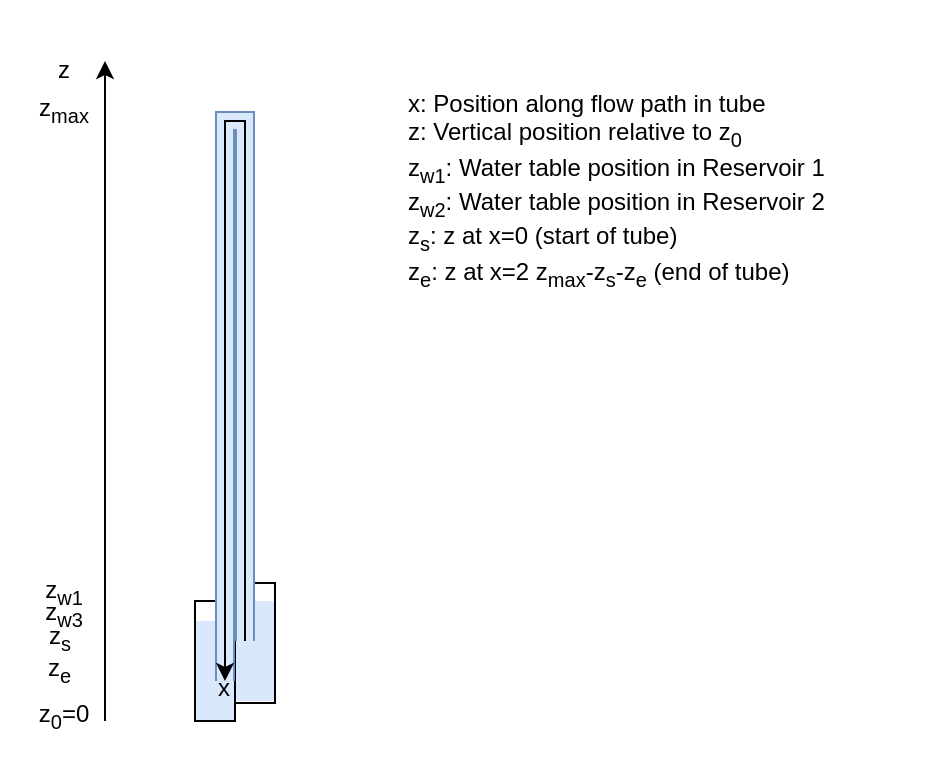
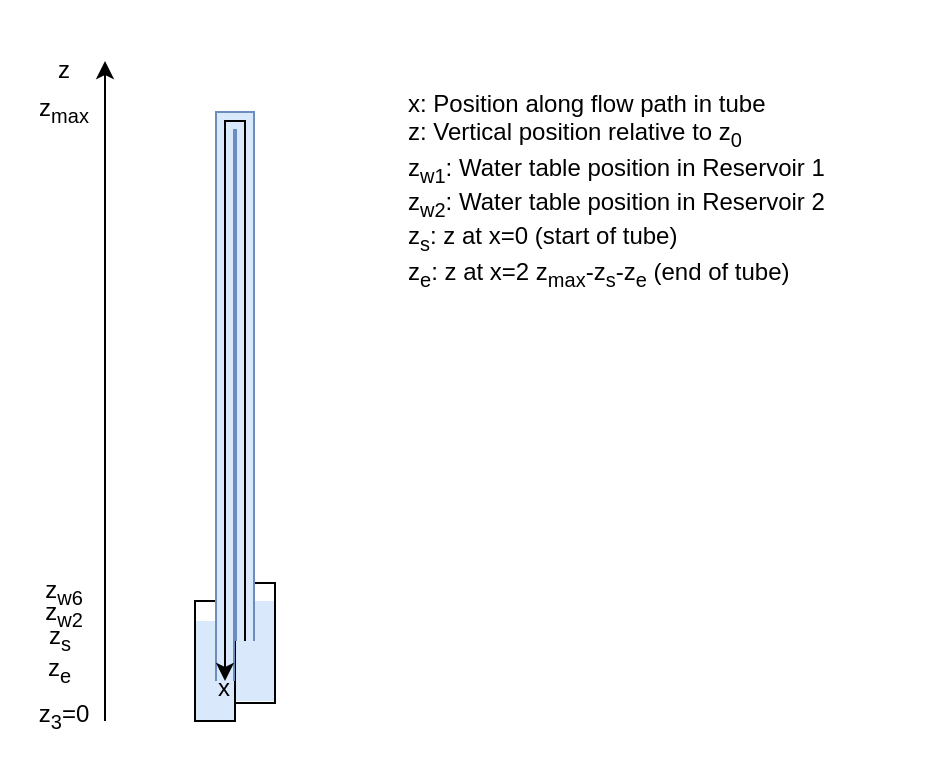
- <mxCell id="11" value="z&lt;sub&gt;w1&lt;/sub&gt;" style="text;html=1;strokeColor=none;fillColor=none;align=center;verticalAlign=middle;whiteSpace=wrap;rounded=0;" vertex="1" parent="1"><mxGeometry x="22" y="291" width="20" height="10" as="geometry" /></mxCell>
+ <mxCell id="11" value="z&lt;sub&gt;w6&lt;/sub&gt;" style="text;html=1;strokeColor=none;fillColor=none;align=center;verticalAlign=middle;whiteSpace=wrap;rounded=0;" vertex="1" parent="1"><mxGeometry x="22" y="291" width="20" height="10" as="geometry" /></mxCell>
- <mxCell id="12" value="z&lt;sub&gt;w3&lt;/sub&gt;" style="text;html=1;strokeColor=none;fillColor=none;align=center;verticalAlign=middle;whiteSpace=wrap;rounded=0;" vertex="1" parent="1"><mxGeometry x="22" y="303" width="20" height="7" as="geometry" /></mxCell>
+ <mxCell id="12" value="z&lt;sub&gt;w2&lt;/sub&gt;" style="text;html=1;strokeColor=none;fillColor=none;align=center;verticalAlign=middle;whiteSpace=wrap;rounded=0;" vertex="1" parent="1"><mxGeometry x="22" y="303" width="20" height="7" as="geometry" /></mxCell>
- <mxCell id="9" value="z&lt;sub&gt;0&lt;/sub&gt;=0" style="text;html=1;strokeColor=none;fillColor=none;align=center;verticalAlign=middle;whiteSpace=wrap;rounded=0;" vertex="1" parent="1"><mxGeometry x="22" y="350" width="20" height="15" as="geometry" /></mxCell>
+ <mxCell id="9" value="z&lt;sub&gt;3&lt;/sub&gt;=0" style="text;html=1;strokeColor=none;fillColor=none;align=center;verticalAlign=middle;whiteSpace=wrap;rounded=0;" vertex="1" parent="1"><mxGeometry x="22" y="350" width="20" height="15" as="geometry" /></mxCell>
